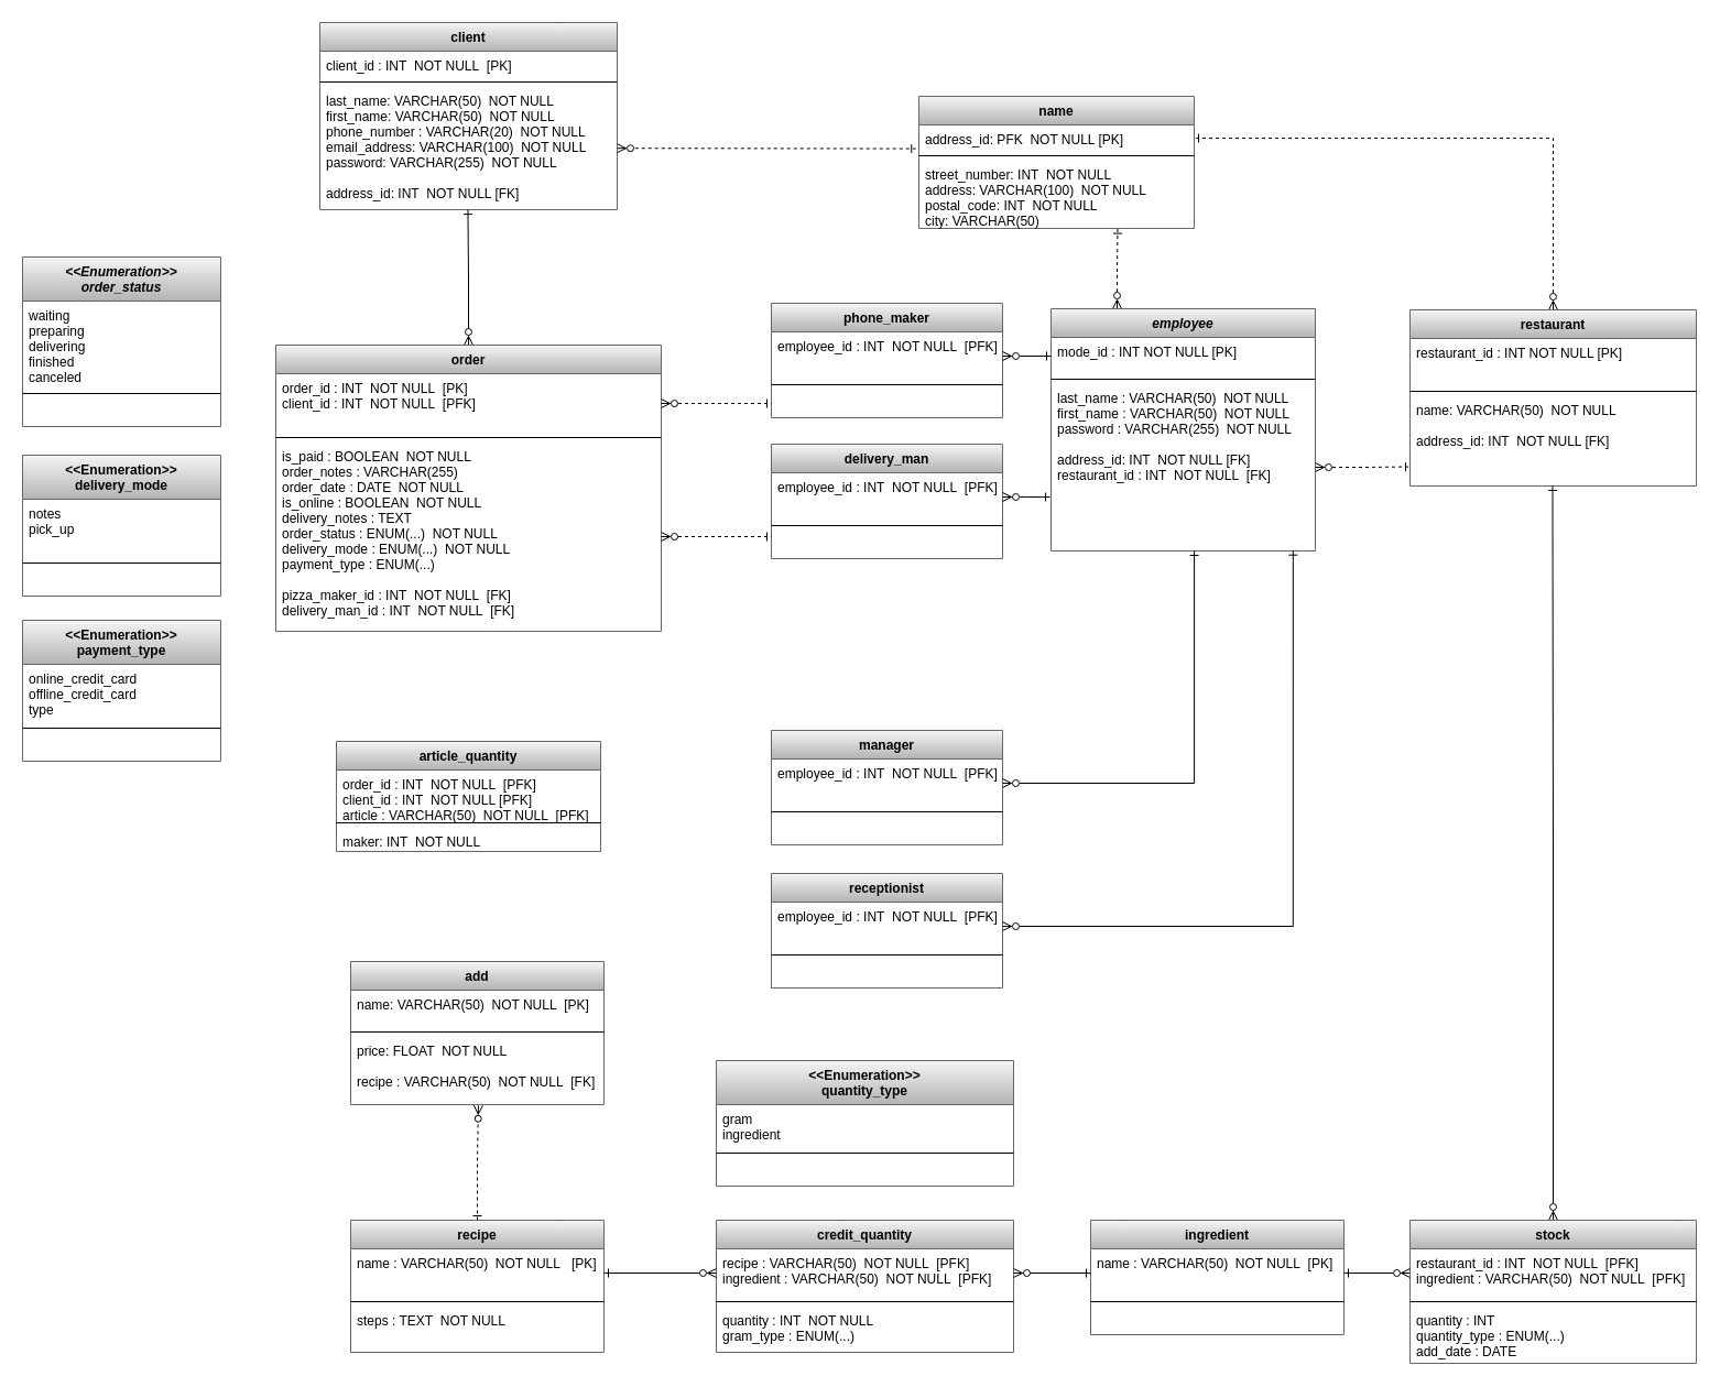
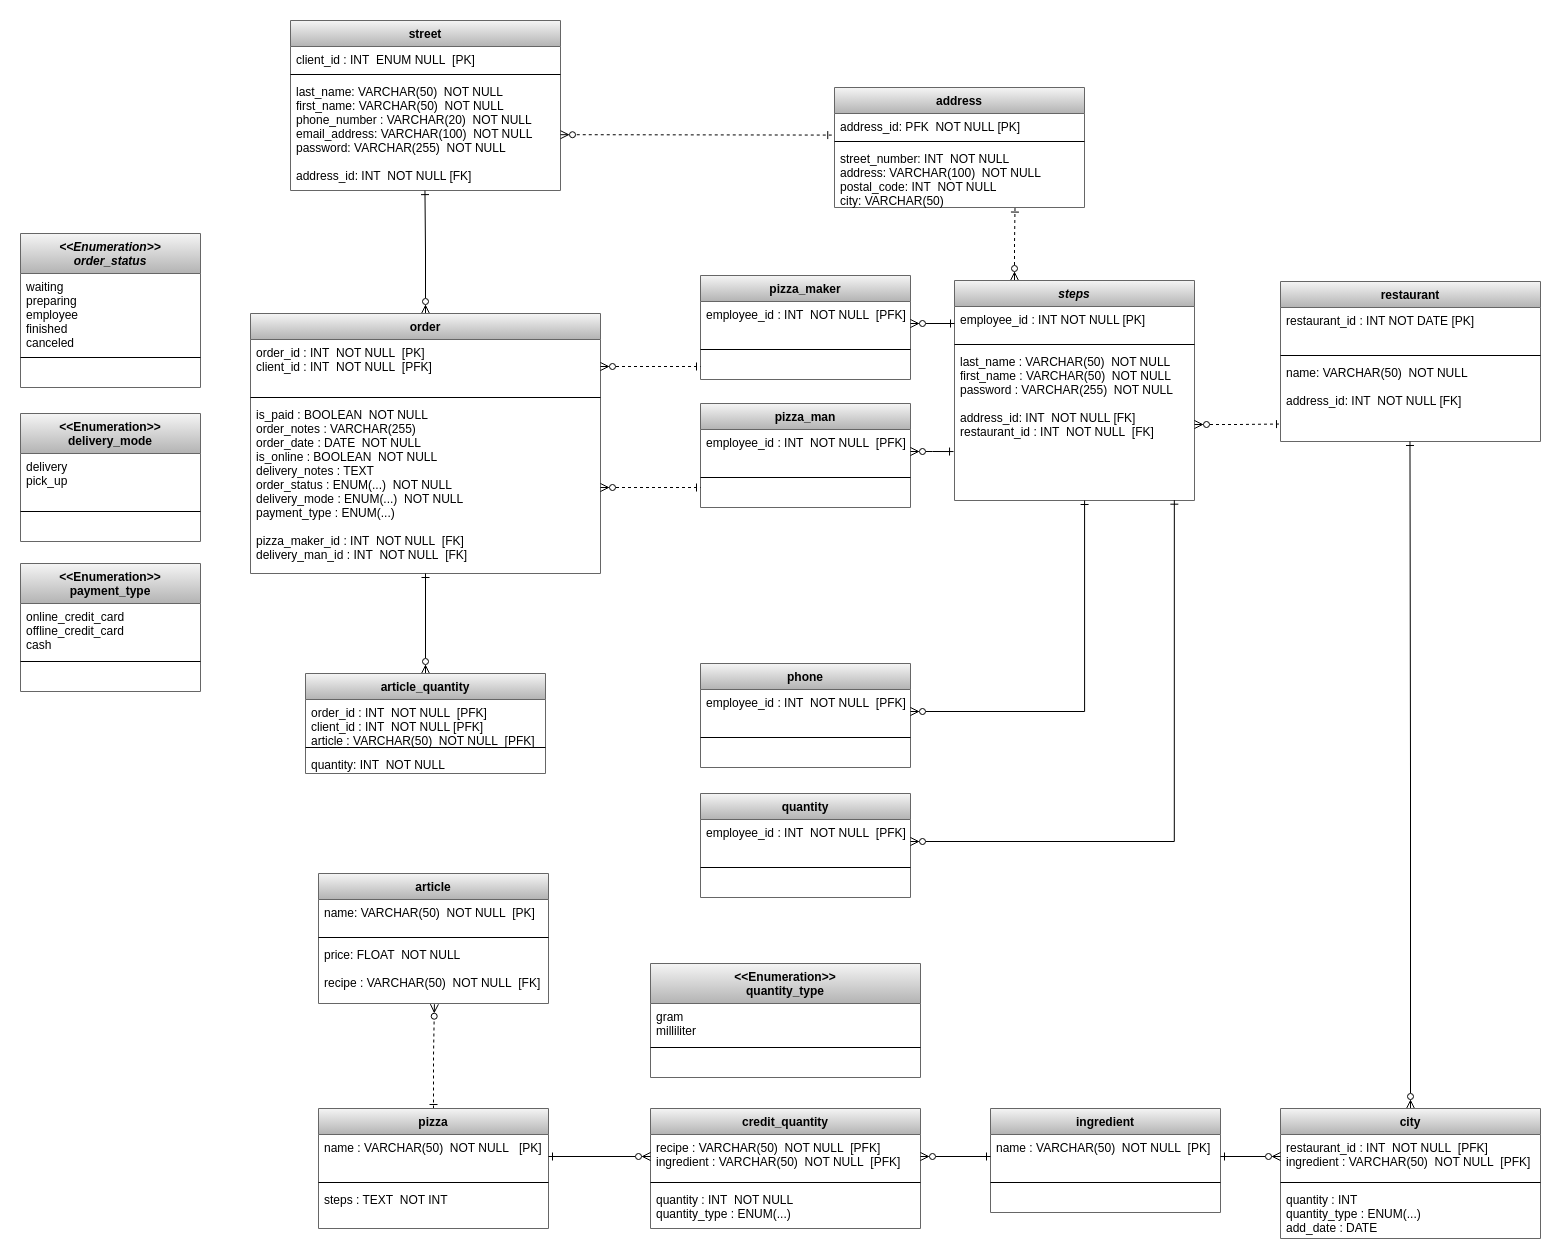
- <mxCell id="2" value="client" style="swimlane;fontStyle=1;align=center;verticalAlign=top;childLayout=stackLayout;horizontal=1;startSize=26;horizontalStack=0;resizeParent=1;resizeParentMax=0;resizeLast=0;collapsible=1;marginBottom=0;fillColor=#f5f5f5;gradientColor=#b3b3b3;strokeColor=#666666;" parent="1" vertex="1"><mxGeometry x="290" y="20" width="270" height="170" as="geometry" /></mxCell>
+ <mxCell id="2" value="street" style="swimlane;fontStyle=1;align=center;verticalAlign=top;childLayout=stackLayout;horizontal=1;startSize=26;horizontalStack=0;resizeParent=1;resizeParentMax=0;resizeLast=0;collapsible=1;marginBottom=0;fillColor=#f5f5f5;gradientColor=#b3b3b3;strokeColor=#666666;" parent="1" vertex="1"><mxGeometry x="290" y="20" width="270" height="170" as="geometry" /></mxCell>
- <mxCell id="3" value="client_id : INT  NOT NULL  [PK]" style="text;strokeColor=none;fillColor=none;align=left;verticalAlign=top;spacingLeft=4;spacingRight=4;overflow=hidden;rotatable=0;points=[[0,0.5],[1,0.5]];portConstraint=eastwest;" parent="2" vertex="1"><mxGeometry y="26" width="270" height="24" as="geometry" /></mxCell>
+ <mxCell id="3" value="client_id : INT  ENUM NULL  [PK]" style="text;strokeColor=none;fillColor=none;align=left;verticalAlign=top;spacingLeft=4;spacingRight=4;overflow=hidden;rotatable=0;points=[[0,0.5],[1,0.5]];portConstraint=eastwest;" parent="2" vertex="1"><mxGeometry y="26" width="270" height="24" as="geometry" /></mxCell>
- <mxCell id="34" value="name" style="swimlane;fontStyle=1;align=center;verticalAlign=top;childLayout=stackLayout;horizontal=1;startSize=26;horizontalStack=0;resizeParent=1;resizeParentMax=0;resizeLast=0;collapsible=1;marginBottom=0;fillColor=#f5f5f5;gradientColor=#b3b3b3;strokeColor=#666666;" parent="1" vertex="1"><mxGeometry x="834" y="87" width="250" height="120" as="geometry" /></mxCell>
+ <mxCell id="34" value="address" style="swimlane;fontStyle=1;align=center;verticalAlign=top;childLayout=stackLayout;horizontal=1;startSize=26;horizontalStack=0;resizeParent=1;resizeParentMax=0;resizeLast=0;collapsible=1;marginBottom=0;fillColor=#f5f5f5;gradientColor=#b3b3b3;strokeColor=#666666;" parent="1" vertex="1"><mxGeometry x="834" y="87" width="250" height="120" as="geometry" /></mxCell>
- <mxCell id="24" style="edgeStyle=orthogonalEdgeStyle;rounded=0;orthogonalLoop=1;jettySize=auto;html=1;exitX=0.5;exitY=0;exitDx=0;exitDy=0;entryX=1;entryY=0.5;entryDx=0;entryDy=0;endArrow=ERone;endFill=0;startArrow=ERzeroToMany;startFill=0;dashed=1;" parent="1" source="25" target="35" edge="1"><mxGeometry relative="1" as="geometry" /></mxCell>
- <mxCell id="54" value="waiting&#10;preparing&#10;delivering&#10;finished&#10;canceled" style="text;strokeColor=none;fillColor=none;align=left;verticalAlign=top;spacingLeft=4;spacingRight=4;overflow=hidden;rotatable=0;points=[[0,0.5],[1,0.5]];portConstraint=eastwest;" parent="53" vertex="1"><mxGeometry y="40" width="180" height="80" as="geometry" /></mxCell>
+ <mxCell id="54" value="waiting&#10;preparing&#10;employee&#10;finished&#10;canceled" style="text;strokeColor=none;fillColor=none;align=left;verticalAlign=top;spacingLeft=4;spacingRight=4;overflow=hidden;rotatable=0;points=[[0,0.5],[1,0.5]];portConstraint=eastwest;" parent="53" vertex="1"><mxGeometry y="40" width="180" height="80" as="geometry" /></mxCell>
- <mxCell id="66" value="phone_maker" style="swimlane;fontStyle=1;align=center;verticalAlign=top;childLayout=stackLayout;horizontal=1;startSize=26;horizontalStack=0;resizeParent=1;resizeParentMax=0;resizeLast=0;collapsible=1;marginBottom=0;fillColor=#f5f5f5;gradientColor=#b3b3b3;strokeColor=#666666;" parent="1" vertex="1"><mxGeometry x="700" y="275" width="210" height="104" as="geometry" /></mxCell>
+ <mxCell id="66" value="pizza_maker" style="swimlane;fontStyle=1;align=center;verticalAlign=top;childLayout=stackLayout;horizontal=1;startSize=26;horizontalStack=0;resizeParent=1;resizeParentMax=0;resizeLast=0;collapsible=1;marginBottom=0;fillColor=#f5f5f5;gradientColor=#b3b3b3;strokeColor=#666666;" parent="1" vertex="1"><mxGeometry x="700" y="275" width="210" height="104" as="geometry" /></mxCell>
- <mxCell id="7" value="employee" style="swimlane;fontStyle=3;align=center;verticalAlign=top;childLayout=stackLayout;horizontal=1;startSize=26;horizontalStack=0;resizeParent=1;resizeParentMax=0;resizeLast=0;collapsible=1;marginBottom=0;fillColor=#f5f5f5;gradientColor=#b3b3b3;strokeColor=#666666;" parent="1" vertex="1"><mxGeometry x="954" y="280" width="240" height="220" as="geometry"><mxRectangle x="340" y="87" width="80" height="26" as="alternateBounds" /></mxGeometry></mxCell>
+ <mxCell id="7" value="steps" style="swimlane;fontStyle=3;align=center;verticalAlign=top;childLayout=stackLayout;horizontal=1;startSize=26;horizontalStack=0;resizeParent=1;resizeParentMax=0;resizeLast=0;collapsible=1;marginBottom=0;fillColor=#f5f5f5;gradientColor=#b3b3b3;strokeColor=#666666;" parent="1" vertex="1"><mxGeometry x="954" y="280" width="240" height="220" as="geometry"><mxRectangle x="340" y="87" width="80" height="26" as="alternateBounds" /></mxGeometry></mxCell>
- <mxCell id="8" value="mode_id : INT NOT NULL [PK]" style="text;strokeColor=none;fillColor=none;align=left;verticalAlign=top;spacingLeft=4;spacingRight=4;overflow=hidden;rotatable=0;points=[[0,0.5],[1,0.5]];portConstraint=eastwest;" parent="7" vertex="1"><mxGeometry y="26" width="240" height="34" as="geometry" /></mxCell>
+ <mxCell id="8" value="employee_id : INT NOT NULL [PK]" style="text;strokeColor=none;fillColor=none;align=left;verticalAlign=top;spacingLeft=4;spacingRight=4;overflow=hidden;rotatable=0;points=[[0,0.5],[1,0.5]];portConstraint=eastwest;" parent="7" vertex="1"><mxGeometry y="26" width="240" height="34" as="geometry" /></mxCell>
- <mxCell id="26" value="restaurant_id : INT NOT NULL [PK]" style="text;strokeColor=none;fillColor=none;align=left;verticalAlign=top;spacingLeft=4;spacingRight=4;overflow=hidden;rotatable=0;points=[[0,0.5],[1,0.5]];portConstraint=eastwest;" parent="25" vertex="1"><mxGeometry y="26" width="260" height="44" as="geometry" /></mxCell>
+ <mxCell id="26" value="restaurant_id : INT NOT DATE [PK]" style="text;strokeColor=none;fillColor=none;align=left;verticalAlign=top;spacingLeft=4;spacingRight=4;overflow=hidden;rotatable=0;points=[[0,0.5],[1,0.5]];portConstraint=eastwest;" parent="25" vertex="1"><mxGeometry y="26" width="260" height="44" as="geometry" /></mxCell>
- <mxCell id="70" value="delivery_man" style="swimlane;fontStyle=1;align=center;verticalAlign=top;childLayout=stackLayout;horizontal=1;startSize=26;horizontalStack=0;resizeParent=1;resizeParentMax=0;resizeLast=0;collapsible=1;marginBottom=0;fillColor=#f5f5f5;gradientColor=#b3b3b3;strokeColor=#666666;" parent="1" vertex="1"><mxGeometry x="700" y="403" width="210" height="104" as="geometry" /></mxCell>
+ <mxCell id="70" value="pizza_man" style="swimlane;fontStyle=1;align=center;verticalAlign=top;childLayout=stackLayout;horizontal=1;startSize=26;horizontalStack=0;resizeParent=1;resizeParentMax=0;resizeLast=0;collapsible=1;marginBottom=0;fillColor=#f5f5f5;gradientColor=#b3b3b3;strokeColor=#666666;" parent="1" vertex="1"><mxGeometry x="700" y="403" width="210" height="104" as="geometry" /></mxCell>
- <mxCell id="58" value="notes&#10;pick_up" style="text;strokeColor=none;fillColor=none;align=left;verticalAlign=top;spacingLeft=4;spacingRight=4;overflow=hidden;rotatable=0;points=[[0,0.5],[1,0.5]];portConstraint=eastwest;" parent="57" vertex="1"><mxGeometry y="40" width="180" height="54" as="geometry" /></mxCell>
+ <mxCell id="58" value="delivery&#10;pick_up" style="text;strokeColor=none;fillColor=none;align=left;verticalAlign=top;spacingLeft=4;spacingRight=4;overflow=hidden;rotatable=0;points=[[0,0.5],[1,0.5]];portConstraint=eastwest;" parent="57" vertex="1"><mxGeometry y="40" width="180" height="54" as="geometry" /></mxCell>
- <mxCell id="17" value="online_credit_card&#10;offline_credit_card&#10;type" style="text;strokeColor=none;fillColor=none;align=left;verticalAlign=top;spacingLeft=4;spacingRight=4;overflow=hidden;rotatable=0;points=[[0,0.5],[1,0.5]];portConstraint=eastwest;" parent="16" vertex="1"><mxGeometry y="40" width="180" height="54" as="geometry" /></mxCell>
+ <mxCell id="17" value="online_credit_card&#10;offline_credit_card&#10;cash" style="text;strokeColor=none;fillColor=none;align=left;verticalAlign=top;spacingLeft=4;spacingRight=4;overflow=hidden;rotatable=0;points=[[0,0.5],[1,0.5]];portConstraint=eastwest;" parent="16" vertex="1"><mxGeometry y="40" width="180" height="54" as="geometry" /></mxCell>
+ <mxCell id="43" style="edgeStyle=orthogonalEdgeStyle;rounded=0;orthogonalLoop=1;jettySize=auto;html=1;exitX=0.5;exitY=0;exitDx=0;exitDy=0;startArrow=ERzeroToMany;startFill=0;endArrow=ERone;endFill=0;" parent="1" source="44" target="12" edge="1"><mxGeometry relative="1" as="geometry" /></mxCell>
- <mxCell id="74" value="manager" style="swimlane;fontStyle=1;align=center;verticalAlign=top;childLayout=stackLayout;horizontal=1;startSize=26;horizontalStack=0;resizeParent=1;resizeParentMax=0;resizeLast=0;collapsible=1;marginBottom=0;fillColor=#f5f5f5;gradientColor=#b3b3b3;strokeColor=#666666;" parent="1" vertex="1"><mxGeometry x="700" y="663" width="210" height="104" as="geometry" /></mxCell>
+ <mxCell id="74" value="phone" style="swimlane;fontStyle=1;align=center;verticalAlign=top;childLayout=stackLayout;horizontal=1;startSize=26;horizontalStack=0;resizeParent=1;resizeParentMax=0;resizeLast=0;collapsible=1;marginBottom=0;fillColor=#f5f5f5;gradientColor=#b3b3b3;strokeColor=#666666;" parent="1" vertex="1"><mxGeometry x="700" y="663" width="210" height="104" as="geometry" /></mxCell>
- <mxCell id="47" value="maker: INT  NOT NULL" style="text;strokeColor=none;fillColor=none;align=left;verticalAlign=top;spacingLeft=4;spacingRight=4;overflow=hidden;rotatable=0;points=[[0,0.5],[1,0.5]];portConstraint=eastwest;" parent="44" vertex="1"><mxGeometry y="78" width="240" height="22" as="geometry" /></mxCell>
+ <mxCell id="47" value="quantity: INT  NOT NULL" style="text;strokeColor=none;fillColor=none;align=left;verticalAlign=top;spacingLeft=4;spacingRight=4;overflow=hidden;rotatable=0;points=[[0,0.5],[1,0.5]];portConstraint=eastwest;" parent="44" vertex="1"><mxGeometry y="78" width="240" height="22" as="geometry" /></mxCell>
- <mxCell id="78" value="receptionist" style="swimlane;fontStyle=1;align=center;verticalAlign=top;childLayout=stackLayout;horizontal=1;startSize=26;horizontalStack=0;resizeParent=1;resizeParentMax=0;resizeLast=0;collapsible=1;marginBottom=0;fillColor=#f5f5f5;gradientColor=#b3b3b3;strokeColor=#666666;" parent="1" vertex="1"><mxGeometry x="700" y="793" width="210" height="104" as="geometry" /></mxCell>
+ <mxCell id="78" value="quantity" style="swimlane;fontStyle=1;align=center;verticalAlign=top;childLayout=stackLayout;horizontal=1;startSize=26;horizontalStack=0;resizeParent=1;resizeParentMax=0;resizeLast=0;collapsible=1;marginBottom=0;fillColor=#f5f5f5;gradientColor=#b3b3b3;strokeColor=#666666;" parent="1" vertex="1"><mxGeometry x="700" y="793" width="210" height="104" as="geometry" /></mxCell>
- <mxCell id="20" value="add" style="swimlane;fontStyle=1;align=center;verticalAlign=top;childLayout=stackLayout;horizontal=1;startSize=26;horizontalStack=0;resizeParent=1;resizeParentMax=0;resizeLast=0;collapsible=1;marginBottom=0;fillColor=#f5f5f5;gradientColor=#b3b3b3;strokeColor=#666666;" parent="1" vertex="1"><mxGeometry x="318" y="873" width="230" height="130" as="geometry" /></mxCell>
+ <mxCell id="20" value="article" style="swimlane;fontStyle=1;align=center;verticalAlign=top;childLayout=stackLayout;horizontal=1;startSize=26;horizontalStack=0;resizeParent=1;resizeParentMax=0;resizeLast=0;collapsible=1;marginBottom=0;fillColor=#f5f5f5;gradientColor=#b3b3b3;strokeColor=#666666;" parent="1" vertex="1"><mxGeometry x="318" y="873" width="230" height="130" as="geometry" /></mxCell>
- <mxCell id="92" value="gram&#10;ingredient" style="text;strokeColor=none;fillColor=none;align=left;verticalAlign=top;spacingLeft=4;spacingRight=4;overflow=hidden;rotatable=0;points=[[0,0.5],[1,0.5]];portConstraint=eastwest;" parent="91" vertex="1"><mxGeometry y="40" width="270" height="40" as="geometry" /></mxCell>
+ <mxCell id="92" value="gram&#10;milliliter" style="text;strokeColor=none;fillColor=none;align=left;verticalAlign=top;spacingLeft=4;spacingRight=4;overflow=hidden;rotatable=0;points=[[0,0.5],[1,0.5]];portConstraint=eastwest;" parent="91" vertex="1"><mxGeometry y="40" width="270" height="40" as="geometry" /></mxCell>
- <mxCell id="30" value="recipe" style="swimlane;fontStyle=1;align=center;verticalAlign=top;childLayout=stackLayout;horizontal=1;startSize=26;horizontalStack=0;resizeParent=1;resizeParentMax=0;resizeLast=0;collapsible=1;marginBottom=0;fillColor=#f5f5f5;gradientColor=#b3b3b3;strokeColor=#666666;" parent="1" vertex="1"><mxGeometry x="318" y="1108" width="230" height="120" as="geometry" /></mxCell>
+ <mxCell id="30" value="pizza" style="swimlane;fontStyle=1;align=center;verticalAlign=top;childLayout=stackLayout;horizontal=1;startSize=26;horizontalStack=0;resizeParent=1;resizeParentMax=0;resizeLast=0;collapsible=1;marginBottom=0;fillColor=#f5f5f5;gradientColor=#b3b3b3;strokeColor=#666666;" parent="1" vertex="1"><mxGeometry x="318" y="1108" width="230" height="120" as="geometry" /></mxCell>
- <mxCell id="49" value="stock" style="swimlane;fontStyle=1;align=center;verticalAlign=top;childLayout=stackLayout;horizontal=1;startSize=26;horizontalStack=0;resizeParent=1;resizeParentMax=0;resizeLast=0;collapsible=1;marginBottom=0;fillColor=#f5f5f5;gradientColor=#b3b3b3;strokeColor=#666666;" parent="1" vertex="1"><mxGeometry x="1280" y="1108" width="260" height="130" as="geometry" /></mxCell>
+ <mxCell id="49" value="city" style="swimlane;fontStyle=1;align=center;verticalAlign=top;childLayout=stackLayout;horizontal=1;startSize=26;horizontalStack=0;resizeParent=1;resizeParentMax=0;resizeLast=0;collapsible=1;marginBottom=0;fillColor=#f5f5f5;gradientColor=#b3b3b3;strokeColor=#666666;" parent="1" vertex="1"><mxGeometry x="1280" y="1108" width="260" height="130" as="geometry" /></mxCell>
- <mxCell id="33" value="steps : TEXT  NOT NULL" style="text;strokeColor=none;fillColor=none;align=left;verticalAlign=top;spacingLeft=4;spacingRight=4;overflow=hidden;rotatable=0;points=[[0,0.5],[1,0.5]];portConstraint=eastwest;" parent="30" vertex="1"><mxGeometry y="78" width="230" height="42" as="geometry" /></mxCell>
+ <mxCell id="33" value="steps : TEXT  NOT INT" style="text;strokeColor=none;fillColor=none;align=left;verticalAlign=top;spacingLeft=4;spacingRight=4;overflow=hidden;rotatable=0;points=[[0,0.5],[1,0.5]];portConstraint=eastwest;" parent="30" vertex="1"><mxGeometry y="78" width="230" height="42" as="geometry" /></mxCell>
- <mxCell id="64" value="quantity : INT  NOT NULL&#10;gram_type : ENUM(...)" style="text;strokeColor=none;fillColor=none;align=left;verticalAlign=top;spacingLeft=4;spacingRight=4;overflow=hidden;rotatable=0;points=[[0,0.5],[1,0.5]];portConstraint=eastwest;" parent="61" vertex="1"><mxGeometry y="78" width="270" height="42" as="geometry" /></mxCell>
+ <mxCell id="64" value="quantity : INT  NOT NULL&#10;quantity_type : ENUM(...)" style="text;strokeColor=none;fillColor=none;align=left;verticalAlign=top;spacingLeft=4;spacingRight=4;overflow=hidden;rotatable=0;points=[[0,0.5],[1,0.5]];portConstraint=eastwest;" parent="61" vertex="1"><mxGeometry y="78" width="270" height="42" as="geometry" /></mxCell>
